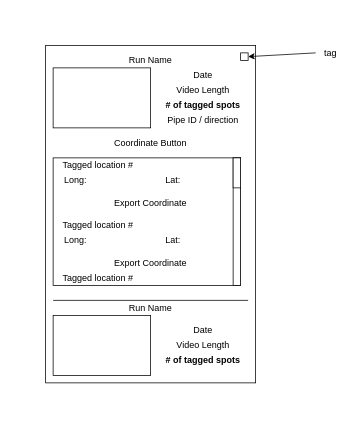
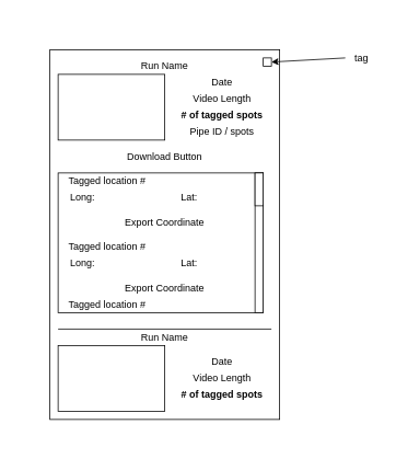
- <mxCell id="28" value="Pipe ID / direction" style="text;html=1;strokeColor=none;fillColor=none;align=center;verticalAlign=middle;whiteSpace=wrap;rounded=0;" vertex="1" parent="1"><mxGeometry x="210" y="150" width="120" height="20" as="geometry" /></mxCell>
+ <mxCell id="28" value="Pipe ID / spots" style="text;html=1;strokeColor=none;fillColor=none;align=center;verticalAlign=middle;whiteSpace=wrap;rounded=0;" vertex="1" parent="1"><mxGeometry x="210" y="150" width="120" height="20" as="geometry" /></mxCell>
- <mxCell id="8" value="Coordinate Button" style="text;html=1;strokeColor=none;fillColor=none;align=center;verticalAlign=middle;whiteSpace=wrap;rounded=0;" parent="1" vertex="1"><mxGeometry x="70" y="180" width="260" height="20" as="geometry" /></mxCell>
+ <mxCell id="8" value="Download Button" style="text;html=1;strokeColor=none;fillColor=none;align=center;verticalAlign=middle;whiteSpace=wrap;rounded=0;" parent="1" vertex="1"><mxGeometry x="70" y="180" width="260" height="20" as="geometry" /></mxCell>
